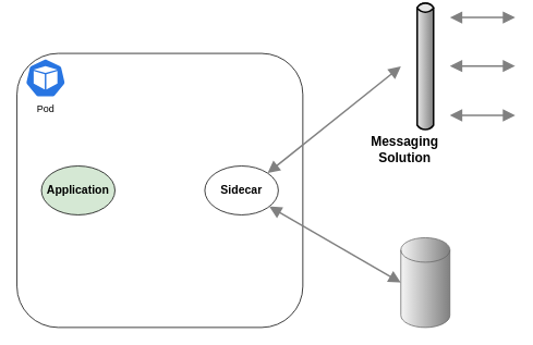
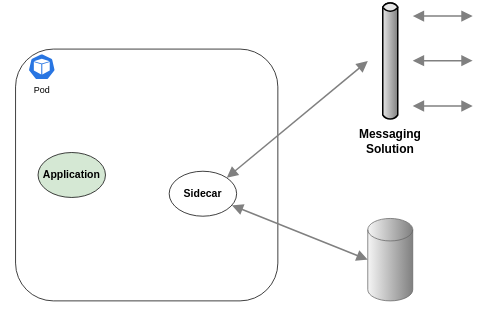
- <mxCell id="3" value="Pod" style="sketch=0;html=1;dashed=0;whitespace=wrap;fillColor=#2875E2;strokeColor=#ffffff;points=[[0.005,0.63,0],[0.1,0.2,0],[0.9,0.2,0],[0.5,0,0],[0.995,0.63,0],[0.72,0.99,0],[0.5,1,0],[0.28,0.99,0]];verticalLabelPosition=bottom;align=center;verticalAlign=top;shape=mxgraph.kubernetes.icon;prIcon=pod" vertex="1" parent="1"><mxGeometry x="30" y="70" width="50" height="48" as="geometry" /></mxCell>
+ <mxCell id="3" value="Pod" style="sketch=0;html=1;dashed=0;whitespace=wrap;fillColor=#2875E2;strokeColor=#ffffff;points=[[0.005,0.63,0],[0.1,0.2,0],[0.9,0.2,0],[0.5,0,0],[0.995,0.63,0],[0.72,0.99,0],[0.5,1,0],[0.28,0.99,0]];verticalLabelPosition=bottom;align=center;verticalAlign=top;shape=mxgraph.kubernetes.icon;prIcon=pod" vertex="1" parent="1"><mxGeometry x="30" y="70" width="50" height="35" as="geometry" /></mxCell>
- <mxCell id="12" value="&lt;font style=&quot;font-size: 16px;&quot;&gt;&lt;b&gt;Messaging Solution&lt;/b&gt;&lt;/font&gt;" style="text;html=1;strokeColor=none;fillColor=none;align=center;verticalAlign=middle;whiteSpace=wrap;rounded=0;" vertex="1" parent="1"><mxGeometry x="465" y="167" width="60" height="30" as="geometry" /></mxCell>
+ <mxCell id="12" value="&lt;font style=&quot;font-size: 16px;&quot;&gt;&lt;b&gt;Messaging Solution&lt;/b&gt;&lt;/font&gt;" style="text;html=1;strokeColor=none;fillColor=none;align=center;verticalAlign=middle;whiteSpace=wrap;rounded=0;" vertex="1" parent="1"><mxGeometry x="490" y="172" width="60" height="30" as="geometry" /></mxCell>
- <mxCell id="5" value="&lt;font style=&quot;font-size: 14px;&quot;&gt;&lt;b&gt;Sidecar&lt;/b&gt;&lt;/font&gt;" style="ellipse;whiteSpace=wrap;html=1;" vertex="1" parent="1"><mxGeometry x="250" y="202" width="90" height="60" as="geometry" /></mxCell>
+ <mxCell id="5" value="&lt;font style=&quot;font-size: 14px;&quot;&gt;&lt;b&gt;Sidecar&lt;/b&gt;&lt;/font&gt;" style="ellipse;whiteSpace=wrap;html=1;" vertex="1" parent="1"><mxGeometry x="225" y="227" width="90" height="60" as="geometry" /></mxCell>
